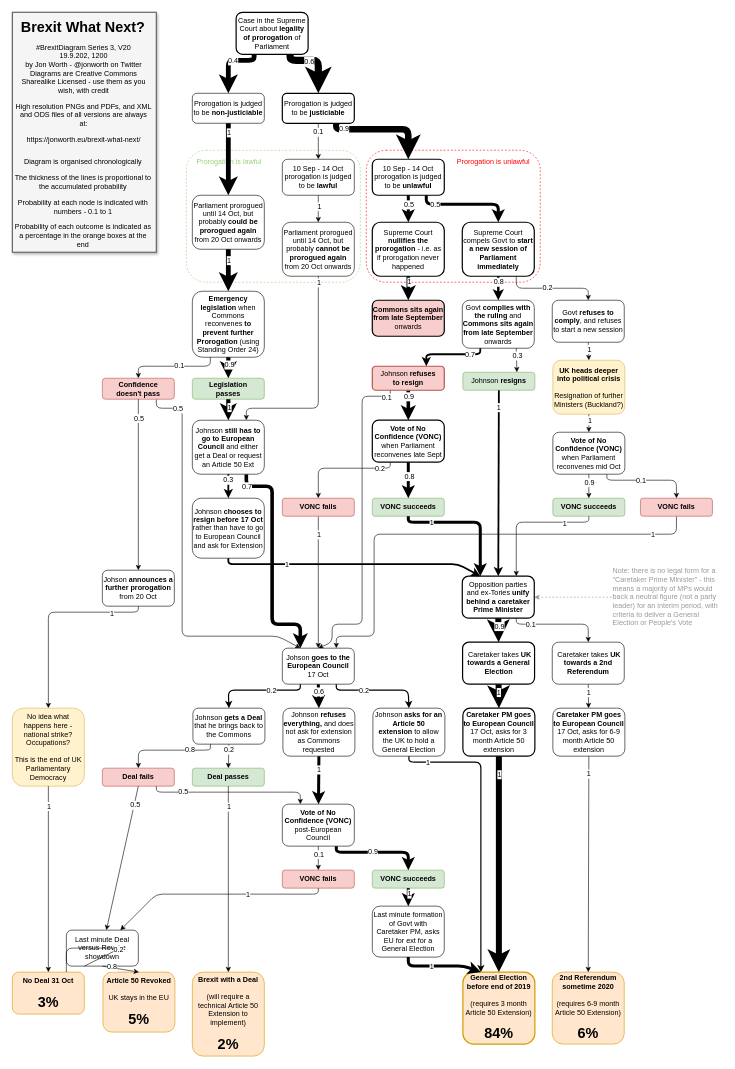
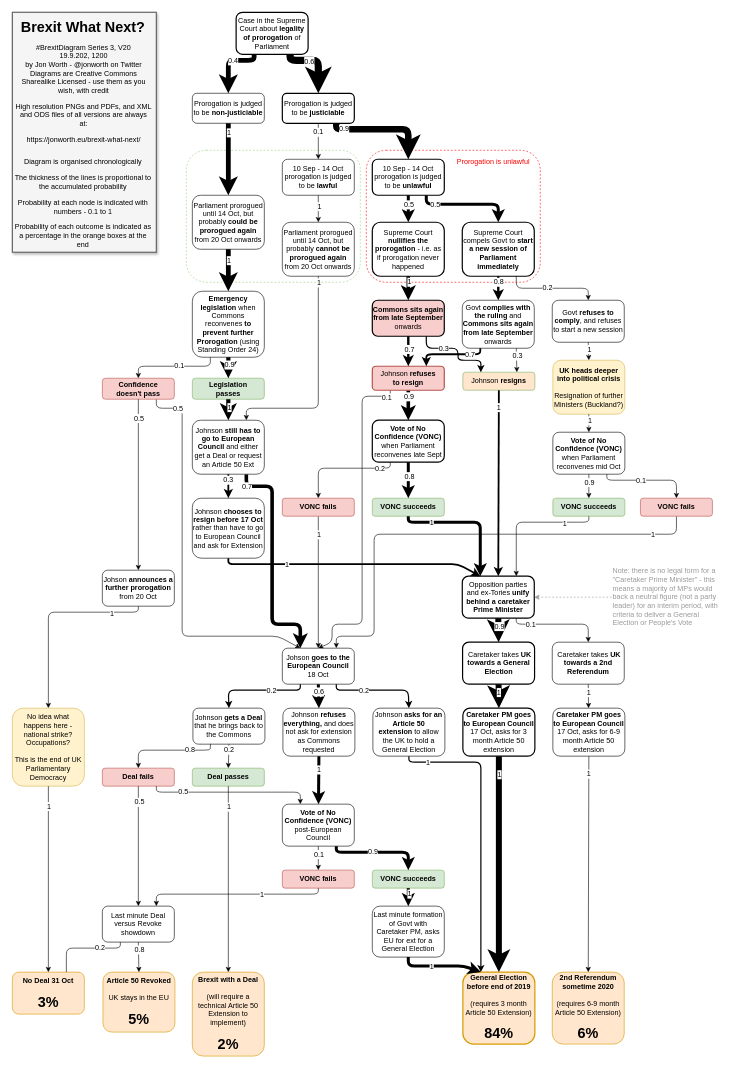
- <mxCell id="14" value="&lt;font color=&quot;#97d077&quot; style=&quot;font-size: 12px;&quot;&gt;Prorogation is lawful&lt;/font&gt;" style="text;html=1;strokeColor=none;fillColor=none;align=center;verticalAlign=middle;whiteSpace=wrap;rounded=0;dashed=1;fontColor=#FF0000;fontSize=12;" parent="1" vertex="1"><mxGeometry x="313" y="255" width="137" height="30" as="geometry" /></mxCell>
+ <mxCell id="51" value="" style="endArrow=classic;html=1;exitX=0.5;exitY=1;exitDx=0;exitDy=0;fontSize=12;strokeWidth=4;" parent="1" source="40" target="35" edge="1"><mxGeometry width="50" height="50" relative="1" as="geometry"><mxPoint x="520" y="670" as="sourcePoint" /><mxPoint x="570" y="620" as="targetPoint" /></mxGeometry></mxCell>
+ <mxCell id="52" value="0.7" style="text;html=1;resizable=0;points=[];align=center;verticalAlign=middle;labelBackgroundColor=#ffffff;fontColor=#000000;fontSize=12;" parent="51" vertex="1" connectable="0"><mxGeometry x="-0.152" y="1" relative="1" as="geometry"><mxPoint as="offset" /></mxGeometry></mxCell>
+ <mxCell id="53" value="" style="endArrow=classic;html=1;exitX=0.75;exitY=1;exitDx=0;exitDy=0;entryX=0.25;entryY=0;entryDx=0;entryDy=0;fontSize=12;strokeWidth=2;" parent="1" source="40" target="34" edge="1"><mxGeometry width="50" height="50" relative="1" as="geometry"><mxPoint x="690" y="570" as="sourcePoint" /><mxPoint x="690" y="620" as="targetPoint" /><Array as="points"><mxPoint x="710" y="580" /><mxPoint x="763" y="580" /><mxPoint x="763" y="600" /><mxPoint x="801" y="600" /></Array></mxGeometry></mxCell>
+ <mxCell id="54" value="0.3" style="text;html=1;resizable=0;points=[];align=center;verticalAlign=middle;labelBackgroundColor=#ffffff;fontColor=#000000;fontSize=12;" parent="53" vertex="1" connectable="0"><mxGeometry x="-0.36" relative="1" as="geometry"><mxPoint as="offset" /></mxGeometry></mxCell>
- <mxCell id="34" value="Johnson &lt;b style=&quot;font-size: 12px;&quot;&gt;resigns&lt;/b&gt;" style="rounded=1;whiteSpace=wrap;html=1;fillColor=#d5e8d4;strokeColor=#82b366;fontSize=12;" parent="1" vertex="1"><mxGeometry x="771" y="620" width="120" height="30" as="geometry" /></mxCell>
+ <mxCell id="34" value="Johnson &lt;b style=&quot;font-size: 12px;&quot;&gt;resigns&lt;/b&gt;" style="rounded=1;whiteSpace=wrap;html=1;fillColor=#ffe6cc;strokeColor=#82b366;fontSize=12;" parent="1" vertex="1"><mxGeometry x="771" y="620" width="120" height="30" as="geometry" /></mxCell>
- <mxCell id="80" value="Johson &lt;b style=&quot;font-size: 12px;&quot;&gt;goes to the European Council&lt;/b&gt; 17 Oct" style="rounded=1;whiteSpace=wrap;html=1;fontSize=12;" parent="1" vertex="1"><mxGeometry x="470" y="1080" width="120" height="60" as="geometry" /></mxCell>
+ <mxCell id="80" value="Johson &lt;b style=&quot;font-size: 12px;&quot;&gt;goes to the European Council&lt;/b&gt; 18 Oct" style="rounded=1;whiteSpace=wrap;html=1;fontSize=12;" parent="1" vertex="1"><mxGeometry x="470" y="1080" width="120" height="60" as="geometry" /></mxCell>
- <mxCell id="143" value="Last minute Deal versus Revoke showdown" style="rounded=1;whiteSpace=wrap;html=1;fontSize=12;" parent="1" vertex="1"><mxGeometry x="110" y="1550" width="120" height="60" as="geometry" /></mxCell>
+ <mxCell id="143" value="Last minute Deal versus Revoke showdown" style="rounded=1;whiteSpace=wrap;html=1;fontSize=12;" parent="1" vertex="1"><mxGeometry x="170" y="1510" width="120" height="60" as="geometry" /></mxCell>
